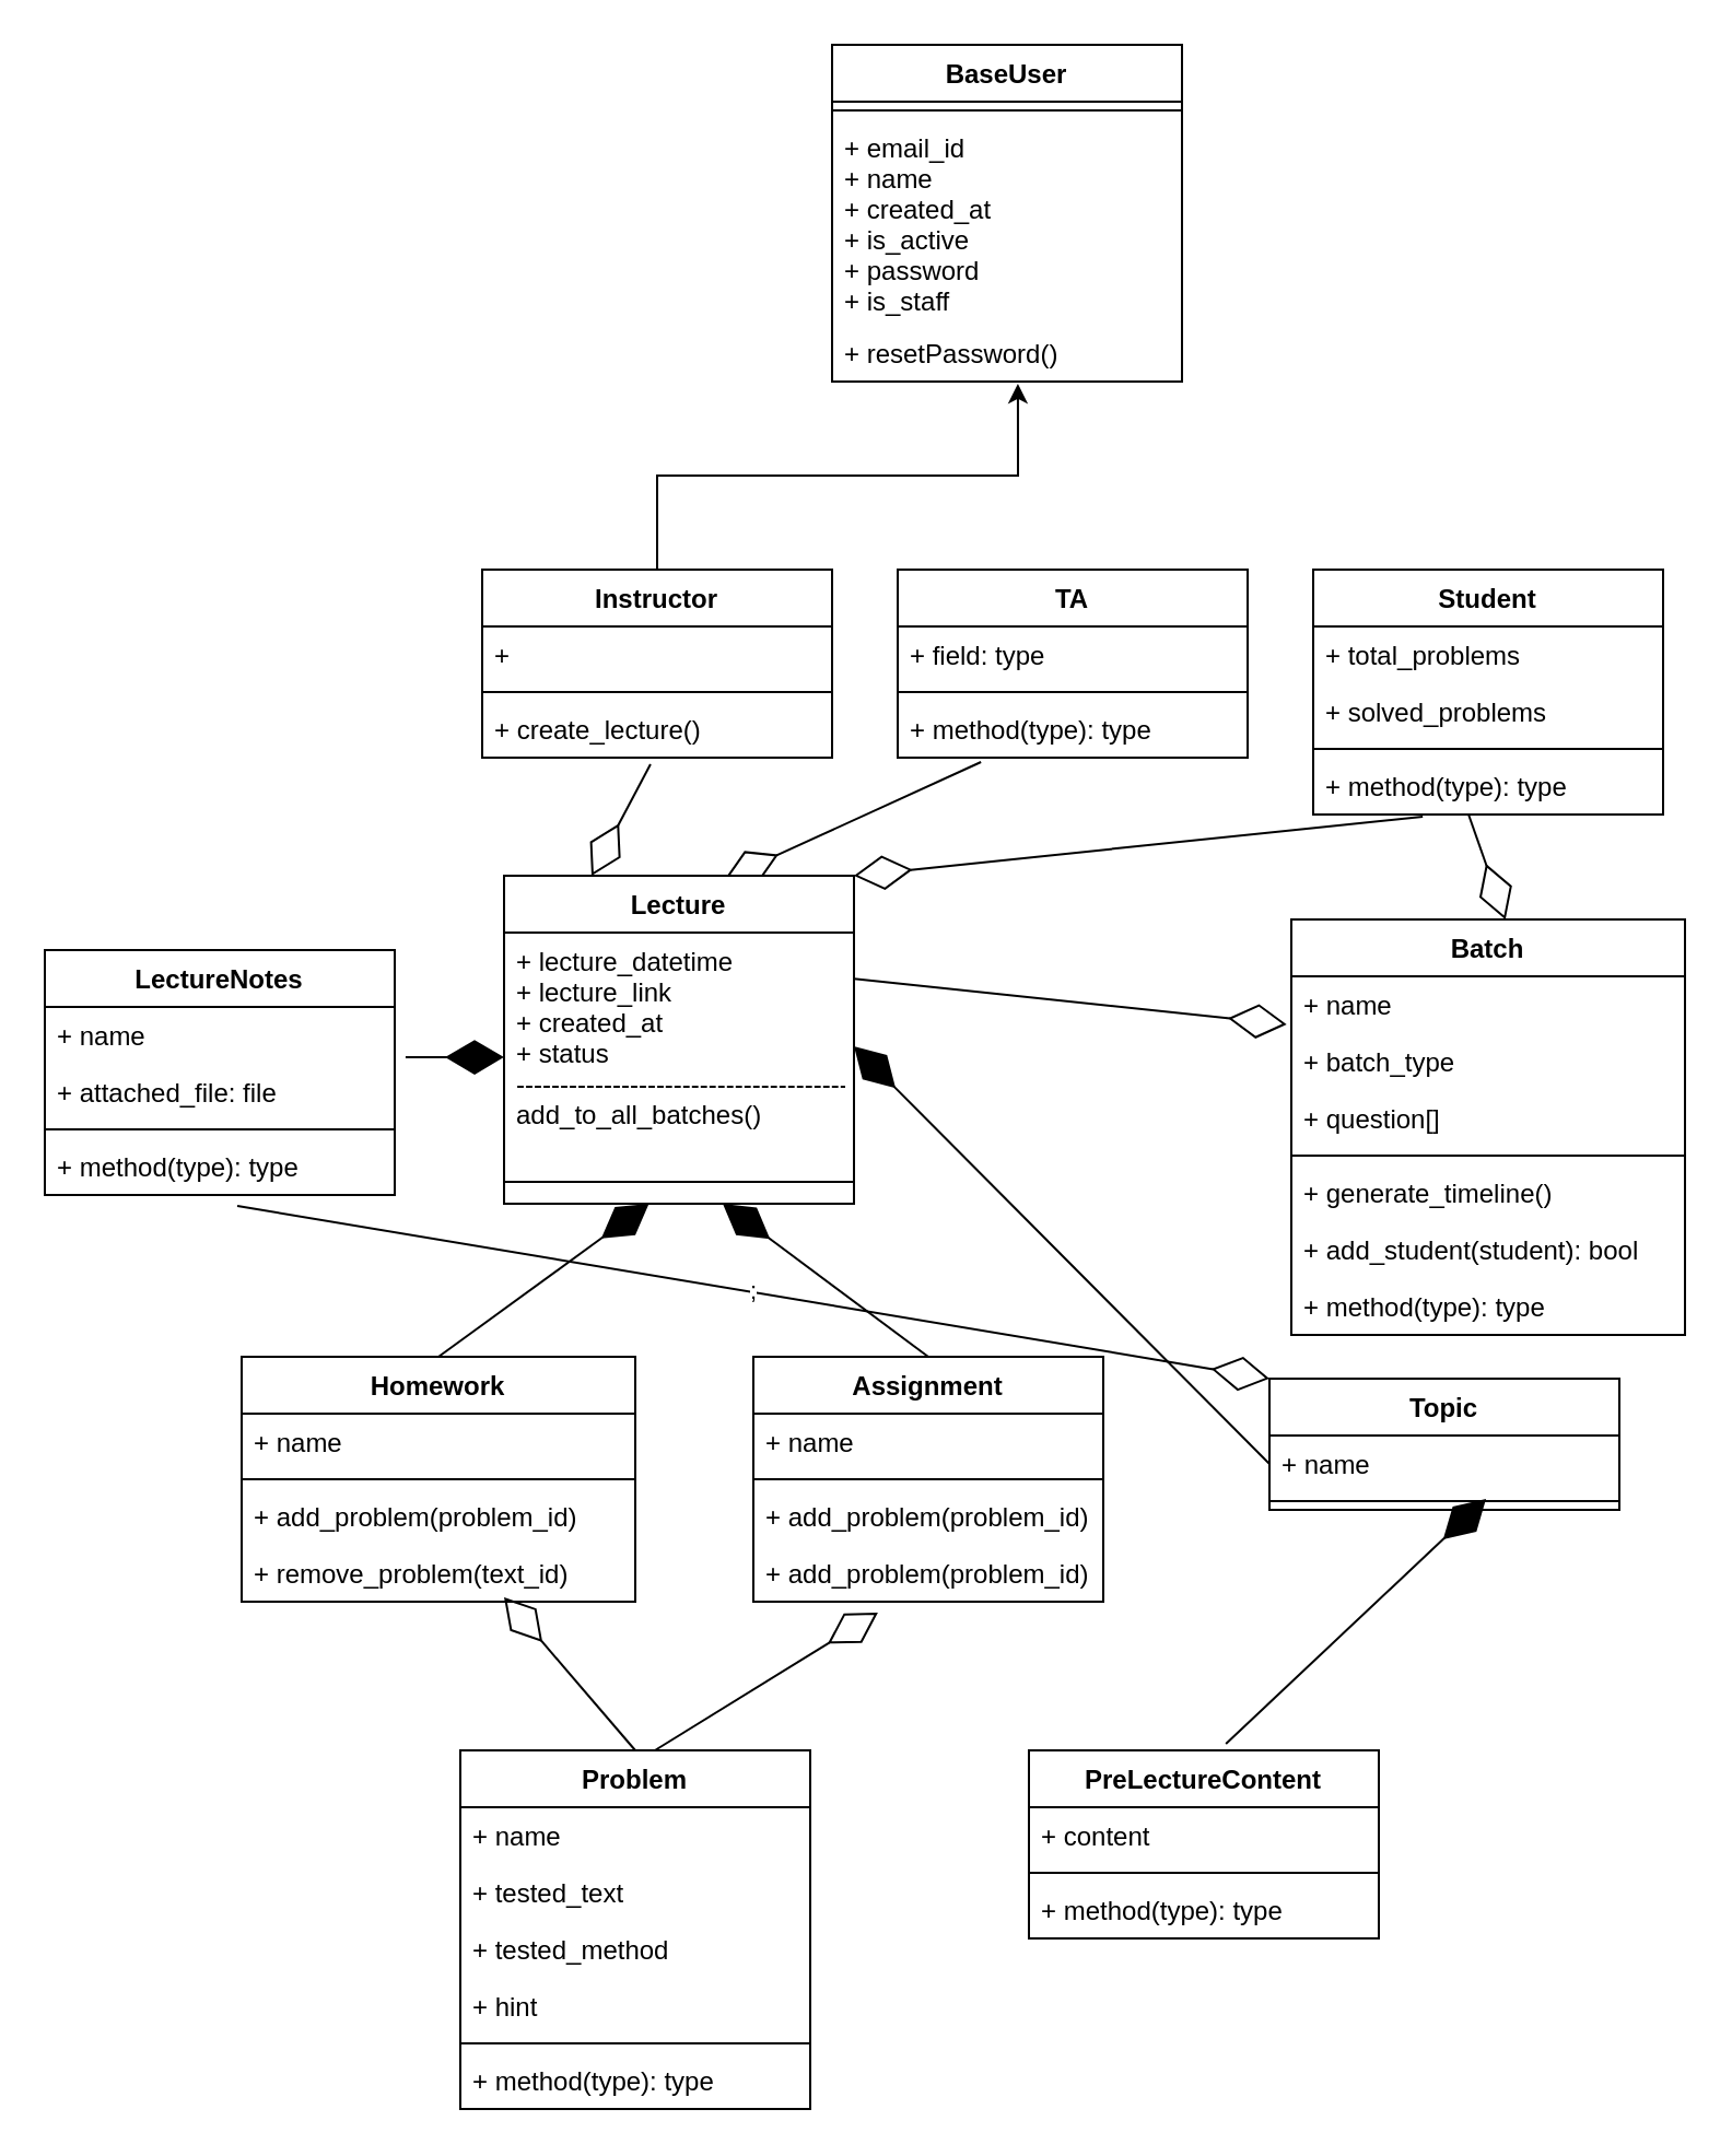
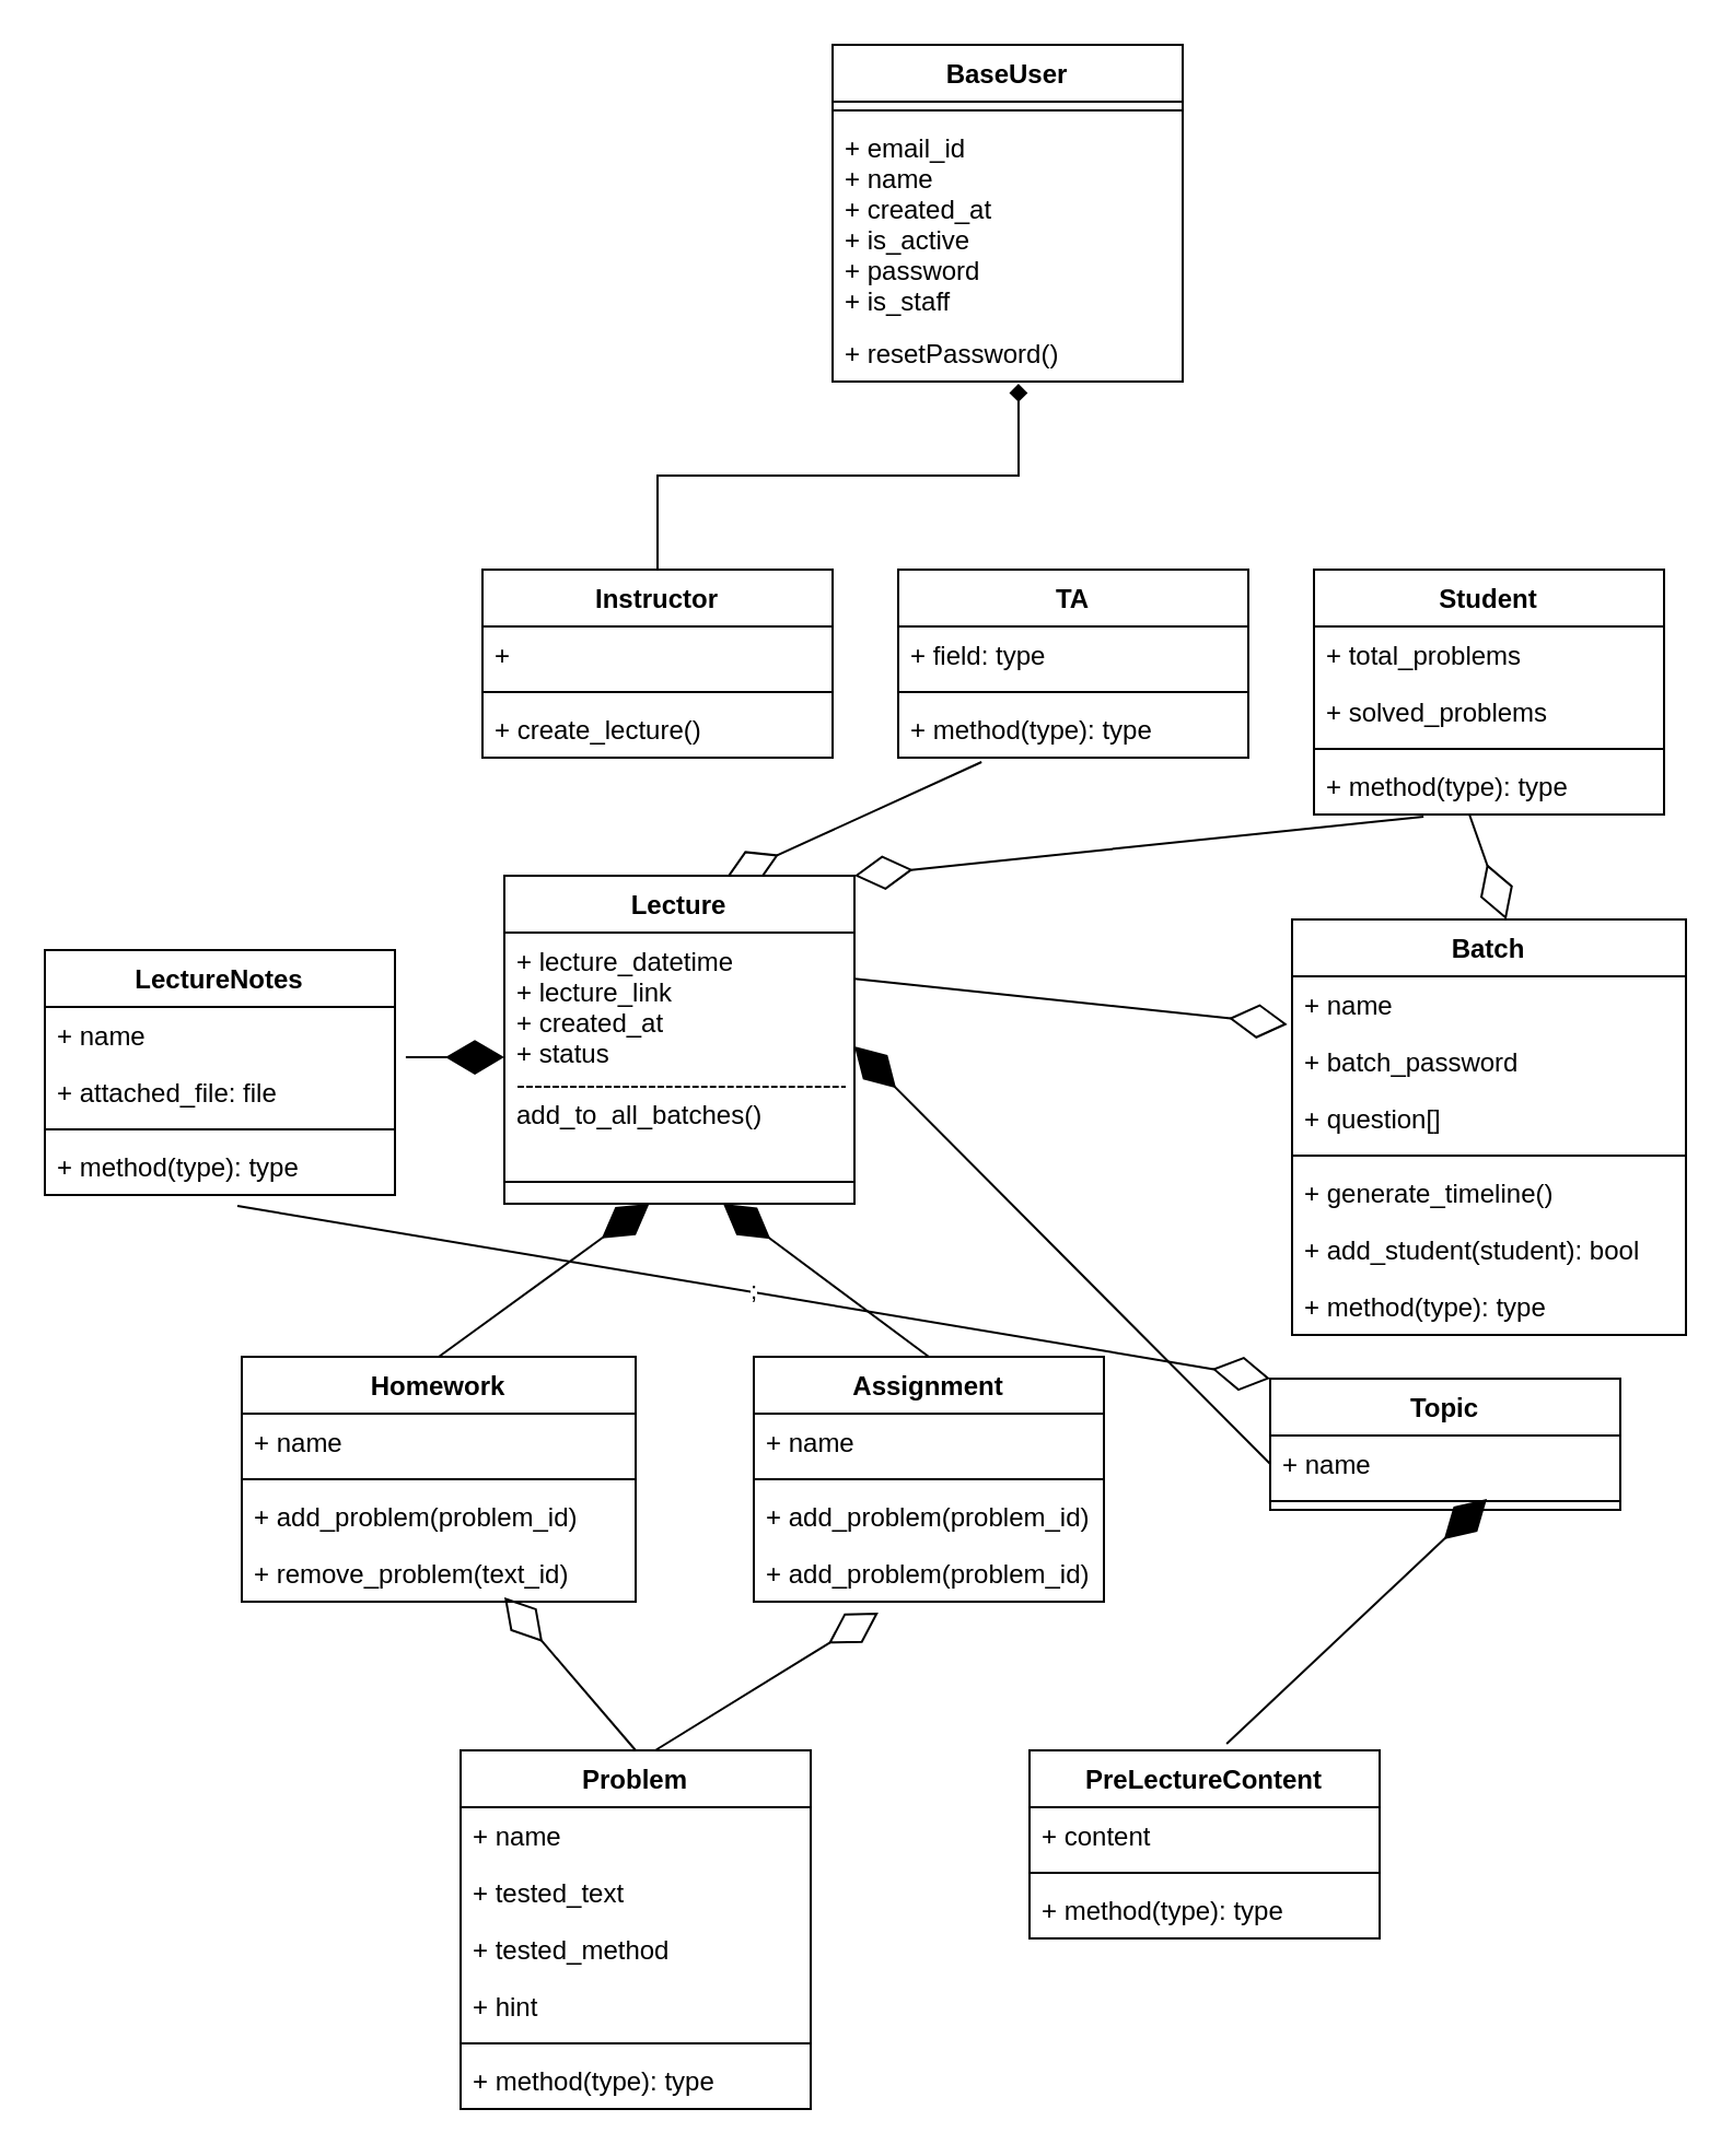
- <mxCell id="11" style="edgeStyle=orthogonalEdgeStyle;rounded=0;orthogonalLoop=1;jettySize=auto;html=1;entryX=0.531;entryY=1.038;entryDx=0;entryDy=0;entryPerimeter=0;" edge="1" parent="1" source="12" target="5"><mxGeometry relative="1" as="geometry" /></mxCell>
+ <mxCell id="11" style="edgeStyle=orthogonalEdgeStyle;rounded=0;orthogonalLoop=1;jettySize=auto;html=1;entryX=0.531;entryY=1.038;entryDx=0;entryDy=0;entryPerimeter=0;endArrow=diamond;" edge="1" parent="1" source="12" target="5"><mxGeometry relative="1" as="geometry" /></mxCell>
- <mxCell id="50" value="" style="endArrow=diamondThin;endFill=0;endSize=24;html=1;exitX=0.481;exitY=1.115;exitDx=0;exitDy=0;exitPerimeter=0;entryX=0.25;entryY=0;entryDx=0;entryDy=0;" edge="1" parent="1" source="15" target="67"><mxGeometry width="160" relative="1" as="geometry"><mxPoint x="230" y="400" as="sourcePoint" /><mxPoint x="390" y="400" as="targetPoint" /></mxGeometry></mxCell>
- <mxCell id="20" value="+ batch_type" style="text;strokeColor=none;fillColor=none;align=left;verticalAlign=top;spacingLeft=4;spacingRight=4;overflow=hidden;rotatable=0;points=[[0,0.5],[1,0.5]];portConstraint=eastwest;" vertex="1" parent="18"><mxGeometry y="52" width="180" height="26" as="geometry" /></mxCell>
+ <mxCell id="20" value="+ batch_password" style="text;strokeColor=none;fillColor=none;align=left;verticalAlign=top;spacingLeft=4;spacingRight=4;overflow=hidden;rotatable=0;points=[[0,0.5],[1,0.5]];portConstraint=eastwest;" vertex="1" parent="18"><mxGeometry y="52" width="180" height="26" as="geometry" /></mxCell>
